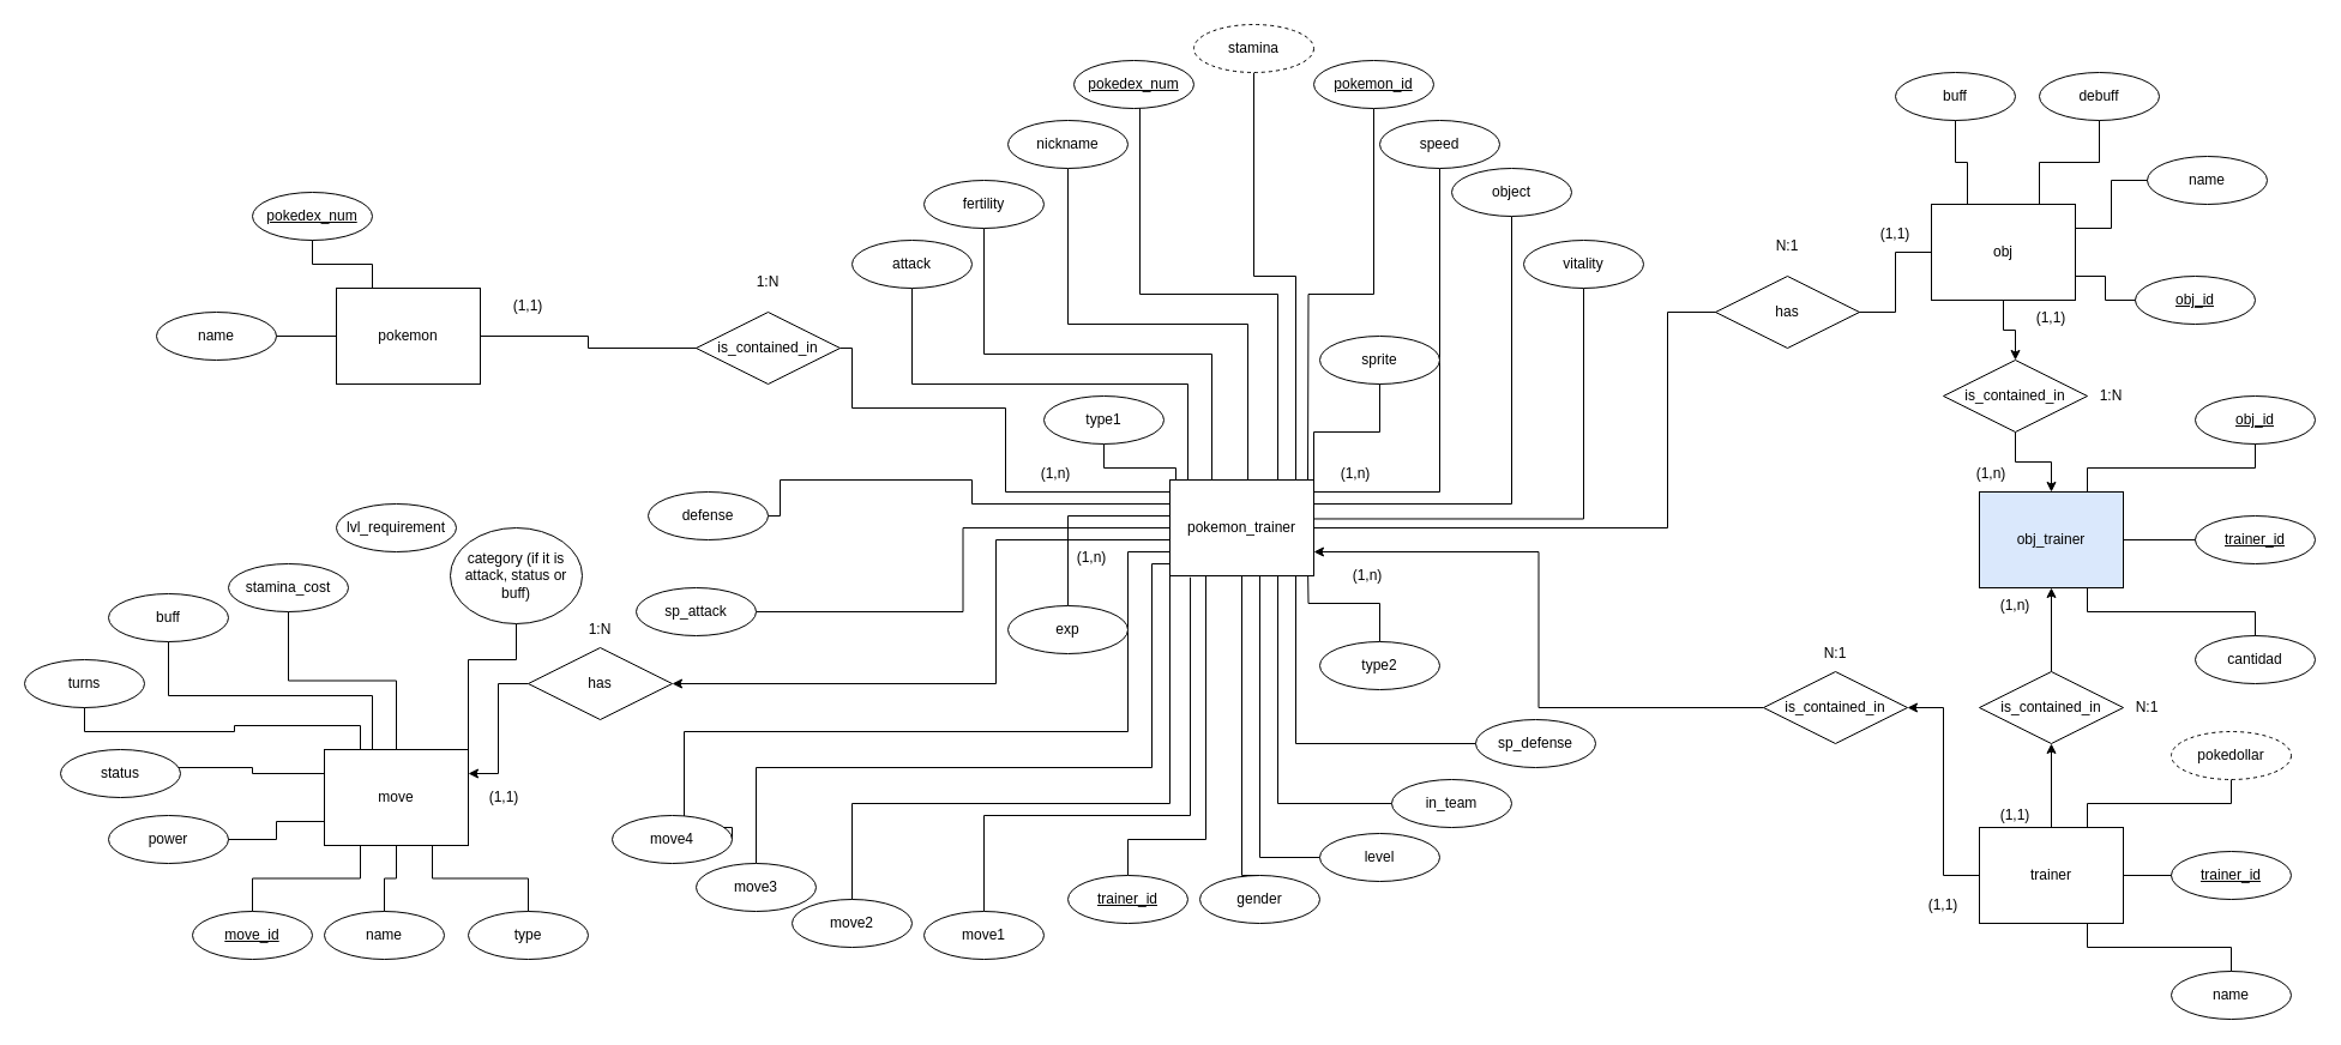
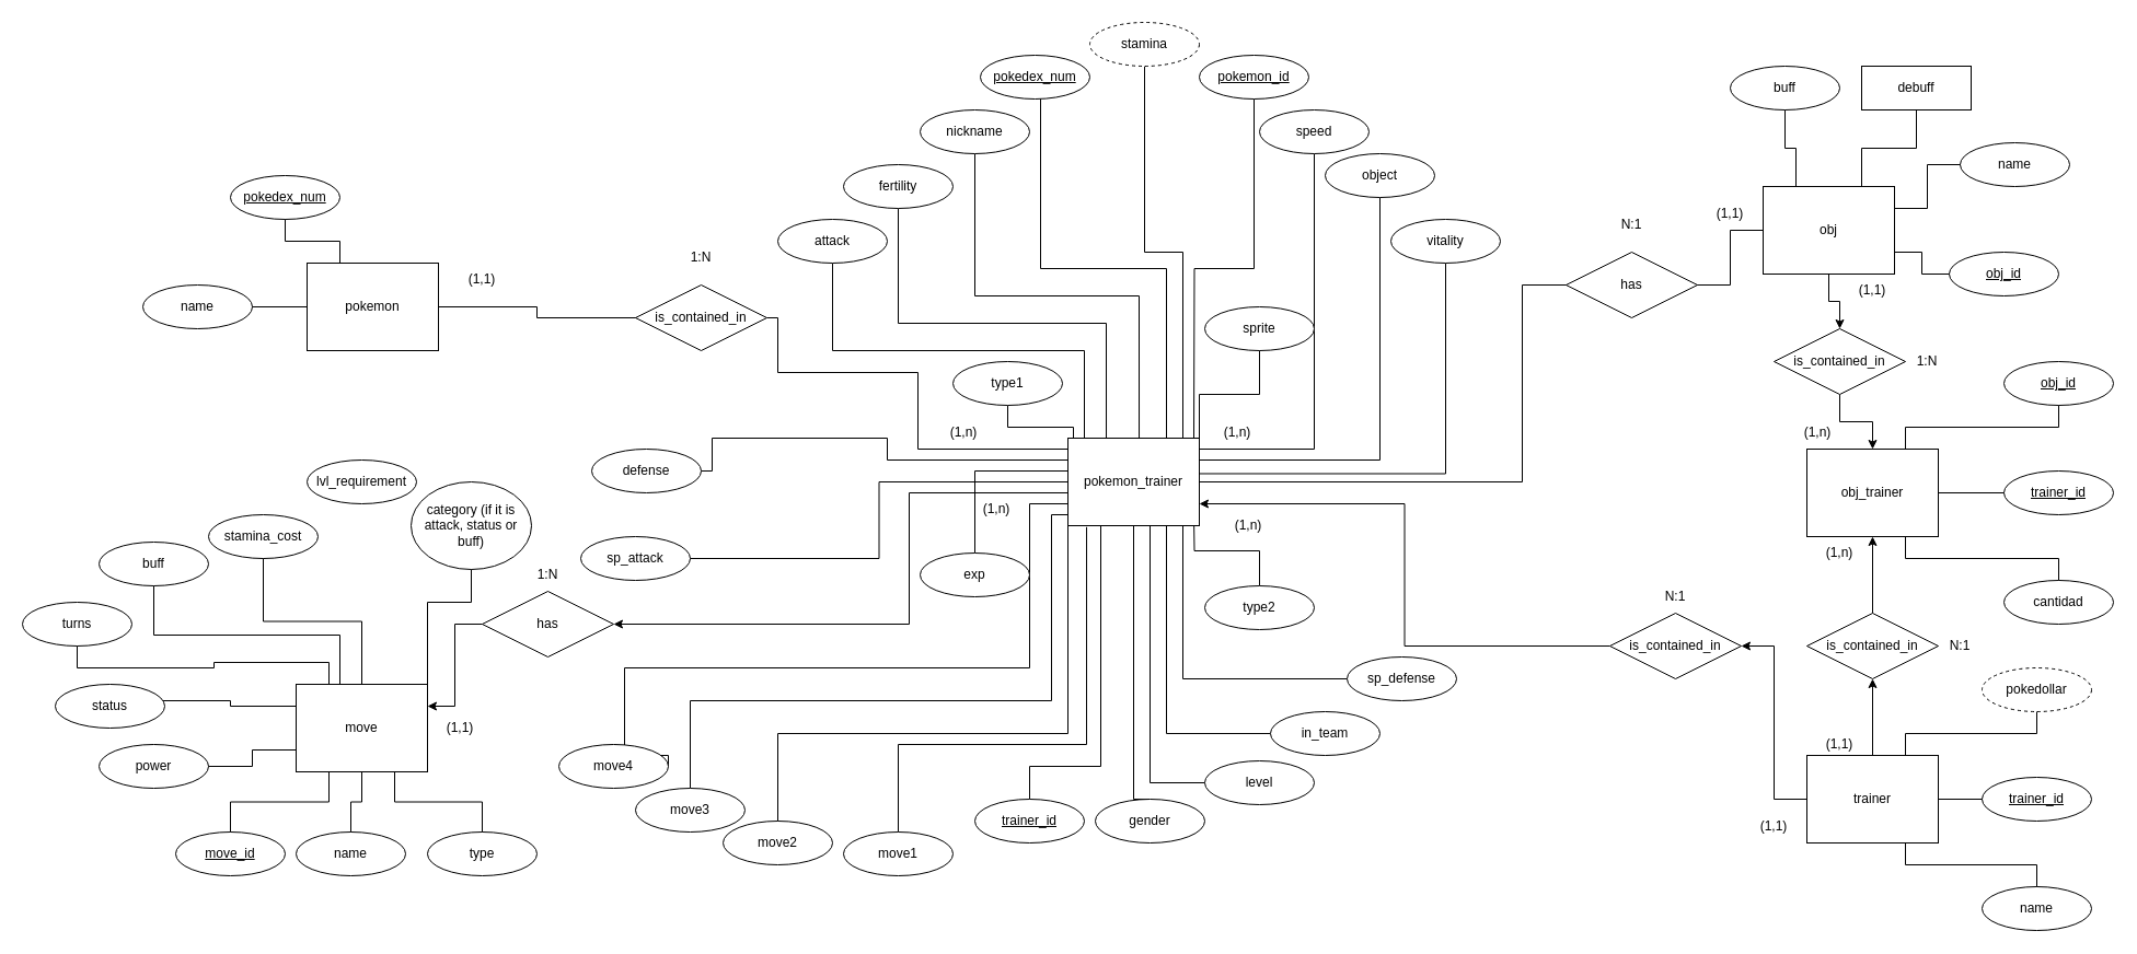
- <mxCell id="130" value="debuff" style="ellipse;whiteSpace=wrap;html=1;align=center;" vertex="1" parent="1"><mxGeometry x="1700" y="60" width="100" height="40" as="geometry" /></mxCell>
+ <mxCell id="130" value="debuff" style="whiteSpace=wrap;html=1;align=center;rounded=0;" vertex="1" parent="1"><mxGeometry x="1700" y="60" width="100" height="40" as="geometry" /></mxCell>
- <mxCell id="71" value="obj_trainer" style="whiteSpace=wrap;html=1;align=center;fillColor=#dae8fc;" parent="1" vertex="1"><mxGeometry x="1650" y="410" width="120" height="80" as="geometry" /></mxCell>
+ <mxCell id="71" value="obj_trainer" style="whiteSpace=wrap;html=1;align=center;" parent="1" vertex="1"><mxGeometry x="1650" y="410" width="120" height="80" as="geometry" /></mxCell>
